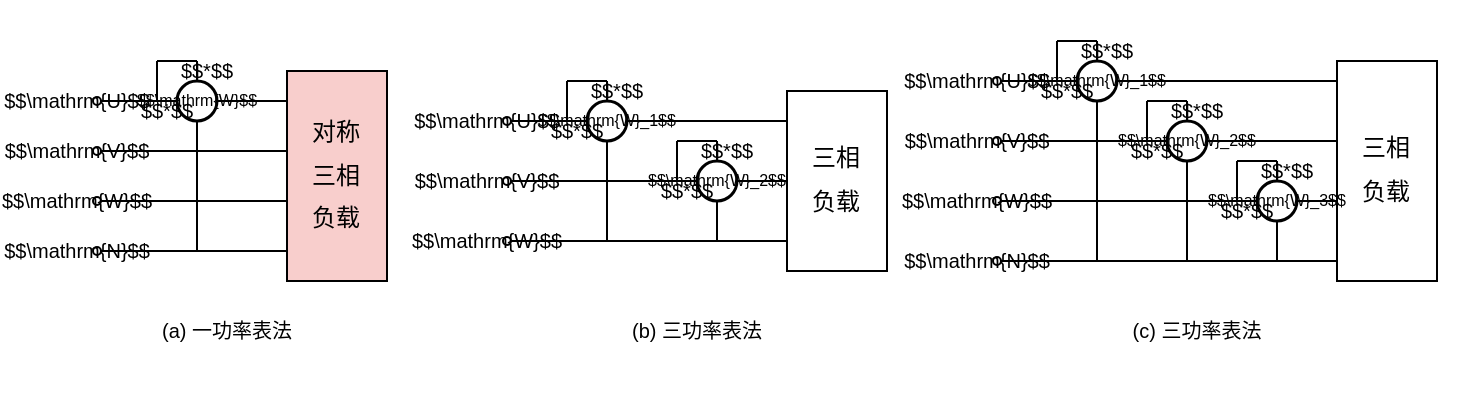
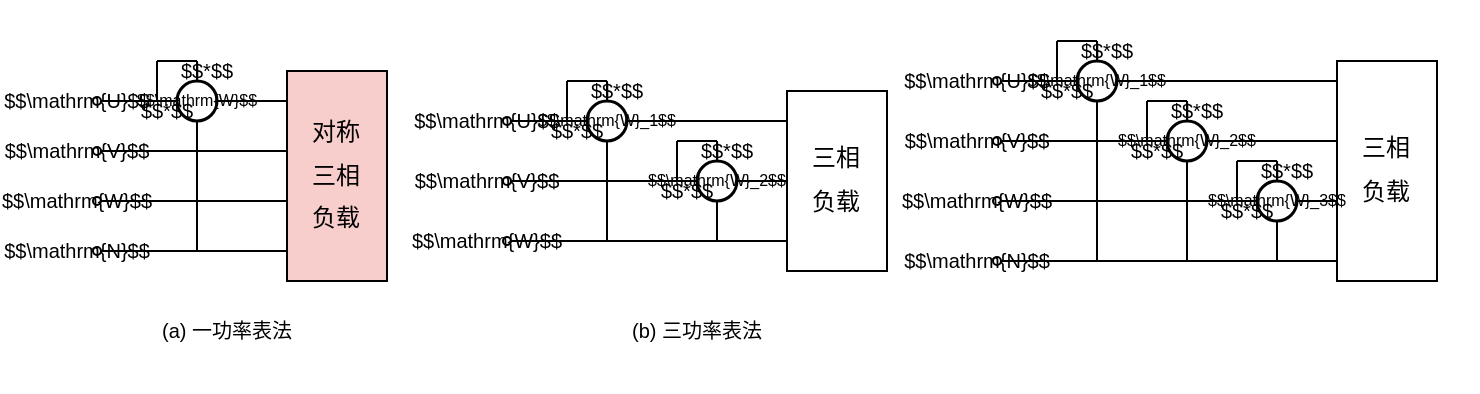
- <mxCell id="77" value="(c) 三功率表法" style="text;html=1;align=center;verticalAlign=middle;resizable=0;points=[];autosize=1;strokeColor=none;fillColor=none;fontSize=10;" vertex="1" parent="1"><mxGeometry x="550" y="155" width="80" height="20" as="geometry" /></mxCell>
